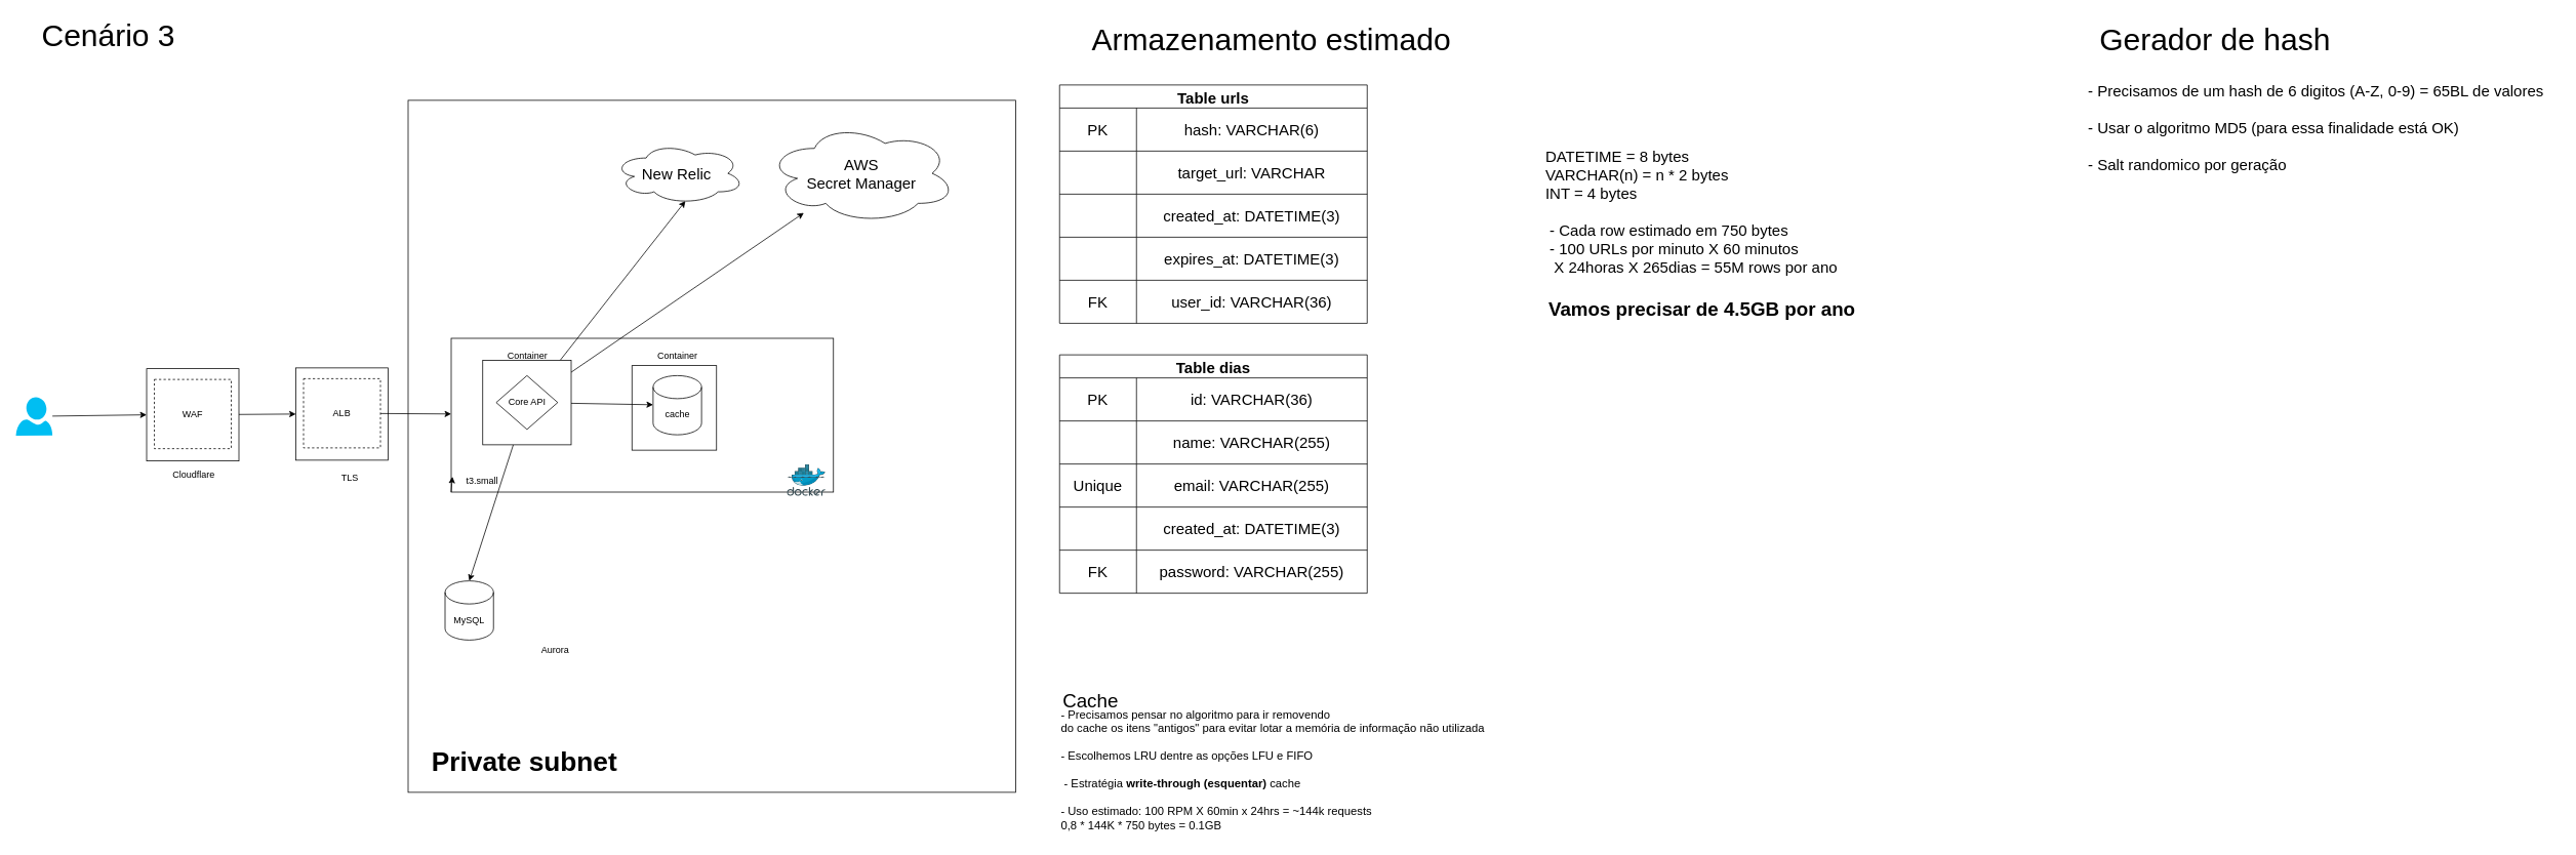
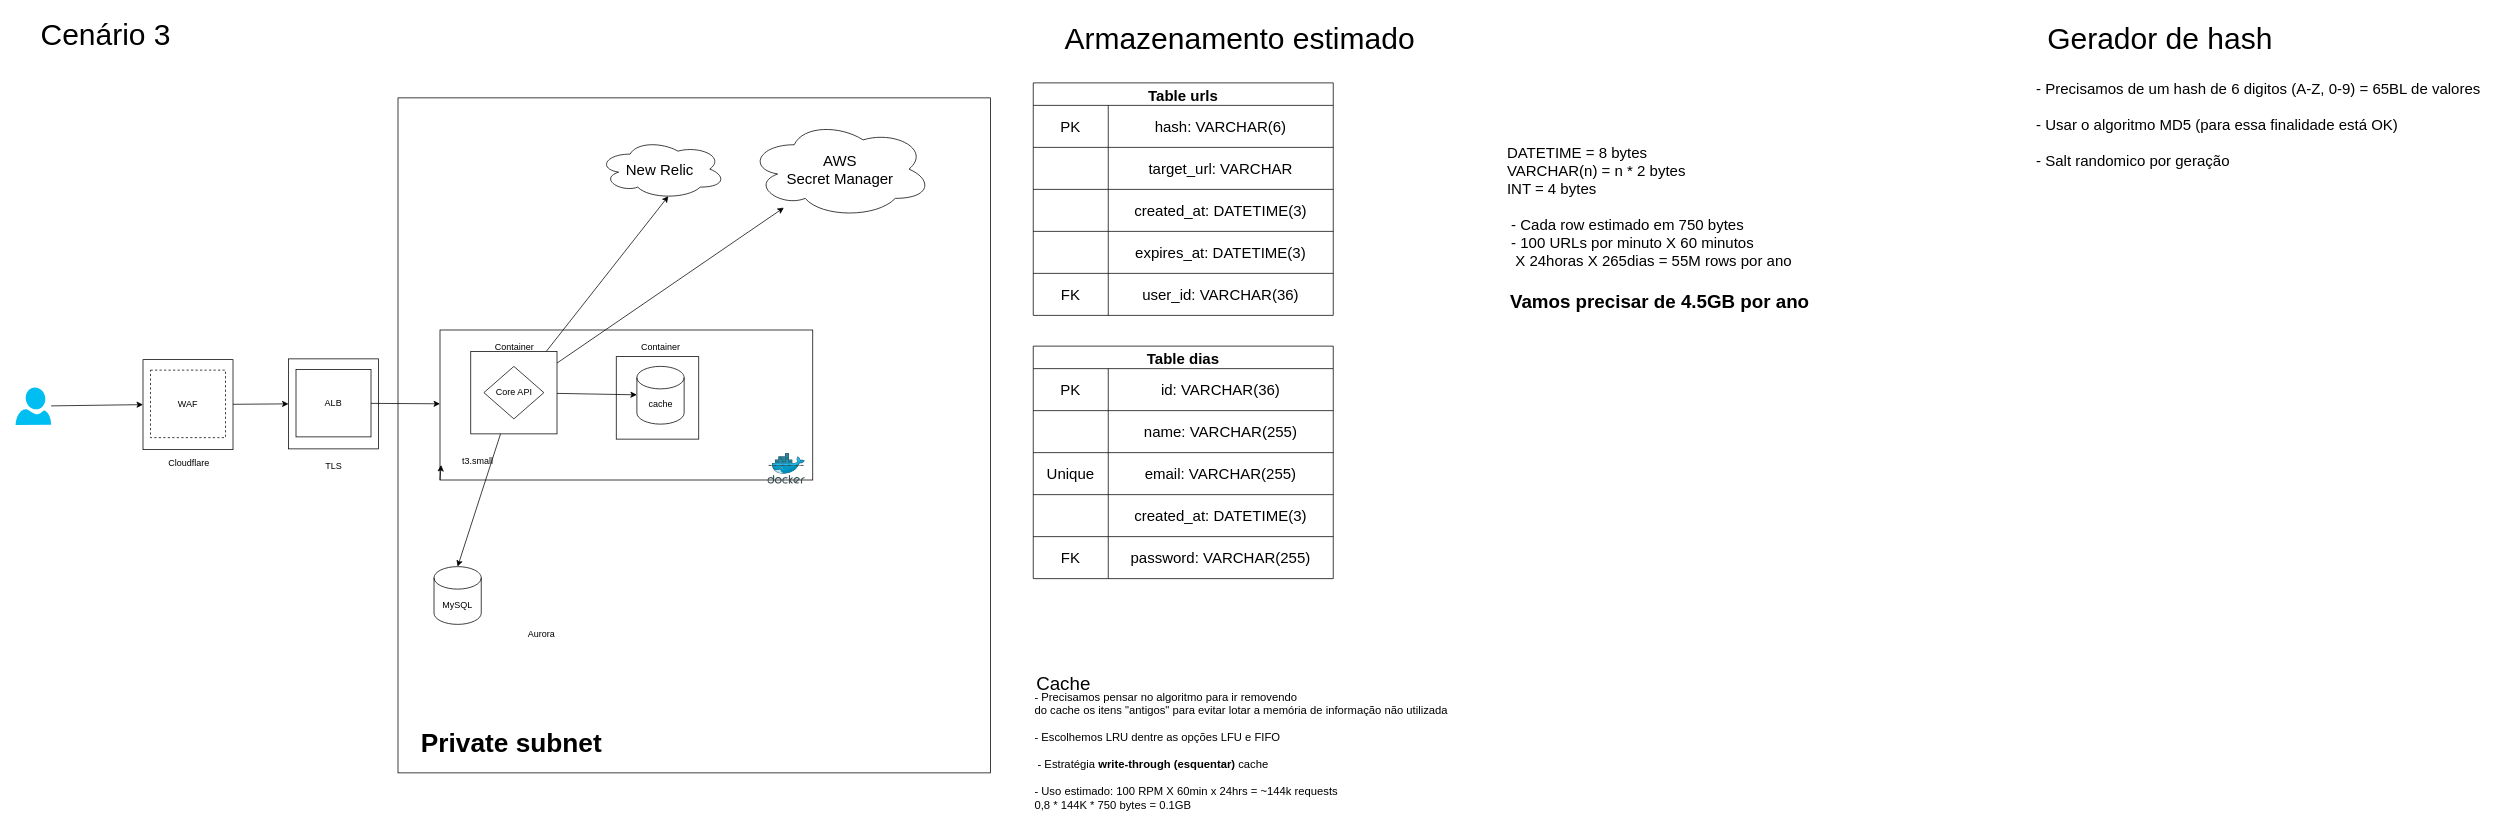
- <mxCell id="65" value="ALB" style="whiteSpace=wrap;html=1;dashed=1;" parent="1" vertex="1"><mxGeometry x="394" y="492" width="100" height="90" as="geometry" /></mxCell>
+ <mxCell id="65" value="ALB" style="whiteSpace=wrap;html=1;" parent="1" vertex="1"><mxGeometry x="394" y="492" width="100" height="90" as="geometry" /></mxCell>
- <mxCell id="66" value="TLS" style="text;html=1;align=center;verticalAlign=middle;resizable=0;points=[];autosize=1;strokeColor=none;fillColor=none;" parent="1" vertex="1"><mxGeometry x="429" y="606" width="50" height="30" as="geometry" /></mxCell>
+ <mxCell id="66" value="TLS" style="text;html=1;align=center;verticalAlign=middle;resizable=0;points=[];autosize=1;strokeColor=none;fillColor=none;" parent="1" vertex="1"><mxGeometry x="419" y="606" width="50" height="30" as="geometry" /></mxCell>
- <mxCell id="19" value="t3.small" style="text;html=1;align=center;verticalAlign=middle;resizable=0;points=[];autosize=1;strokeColor=none;fillColor=none;" parent="1" vertex="1"><mxGeometry x="596" y="609.5" width="60" height="30" as="geometry" /></mxCell>
+ <mxCell id="19" value="t3.small" style="text;html=1;align=center;verticalAlign=middle;resizable=0;points=[];autosize=1;strokeColor=none;fillColor=none;" parent="1" vertex="1"><mxGeometry x="606" y="599.5" width="60" height="30" as="geometry" /></mxCell>
